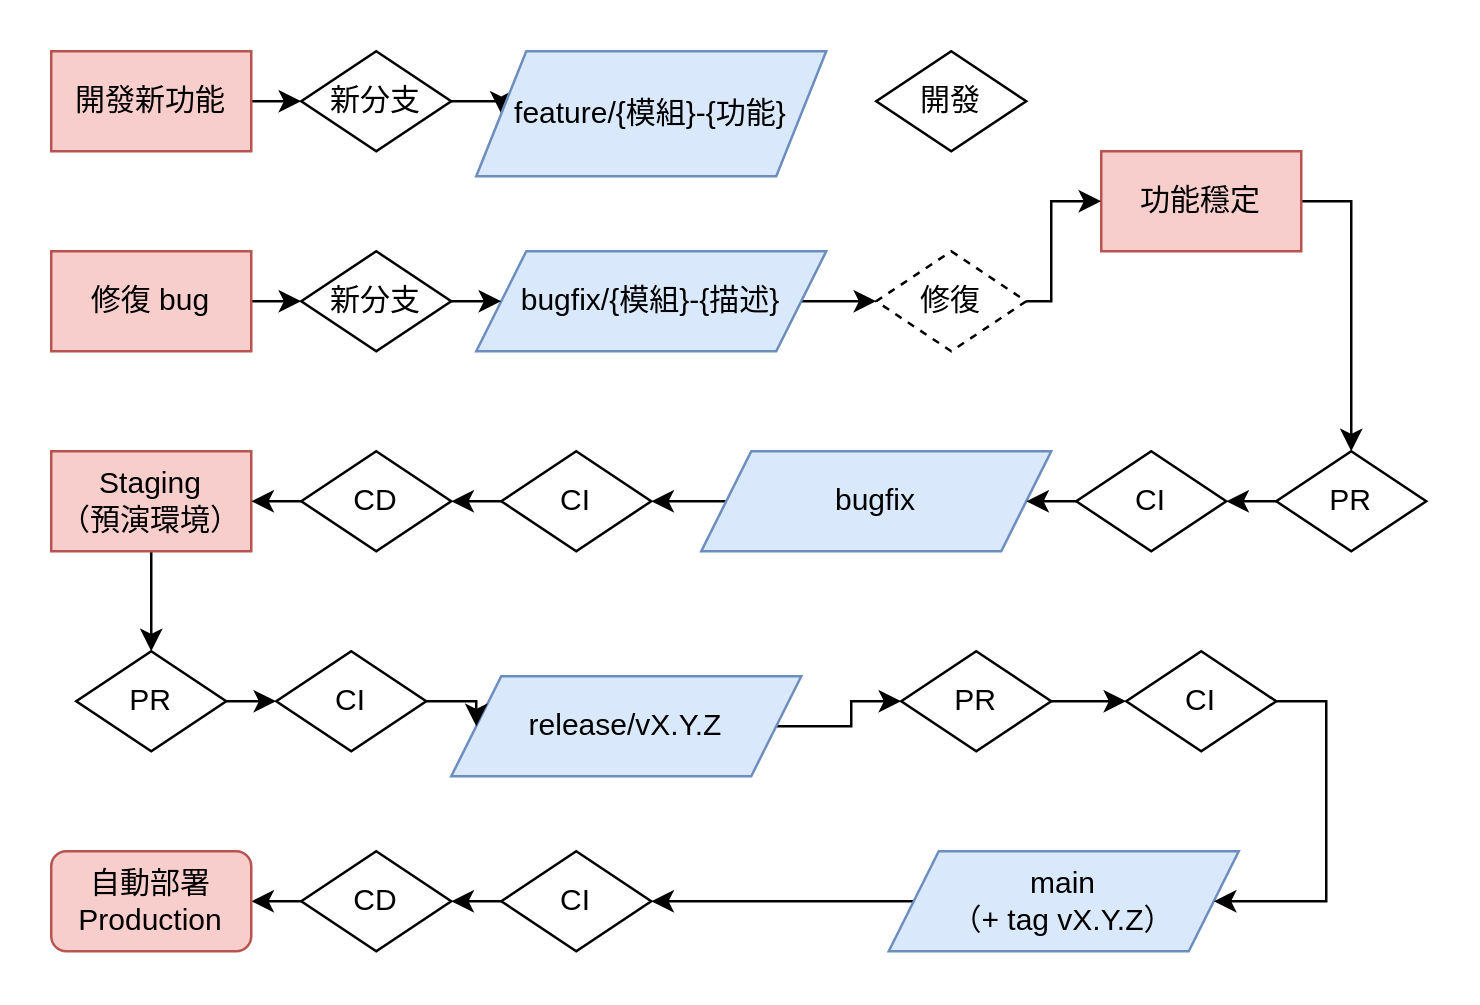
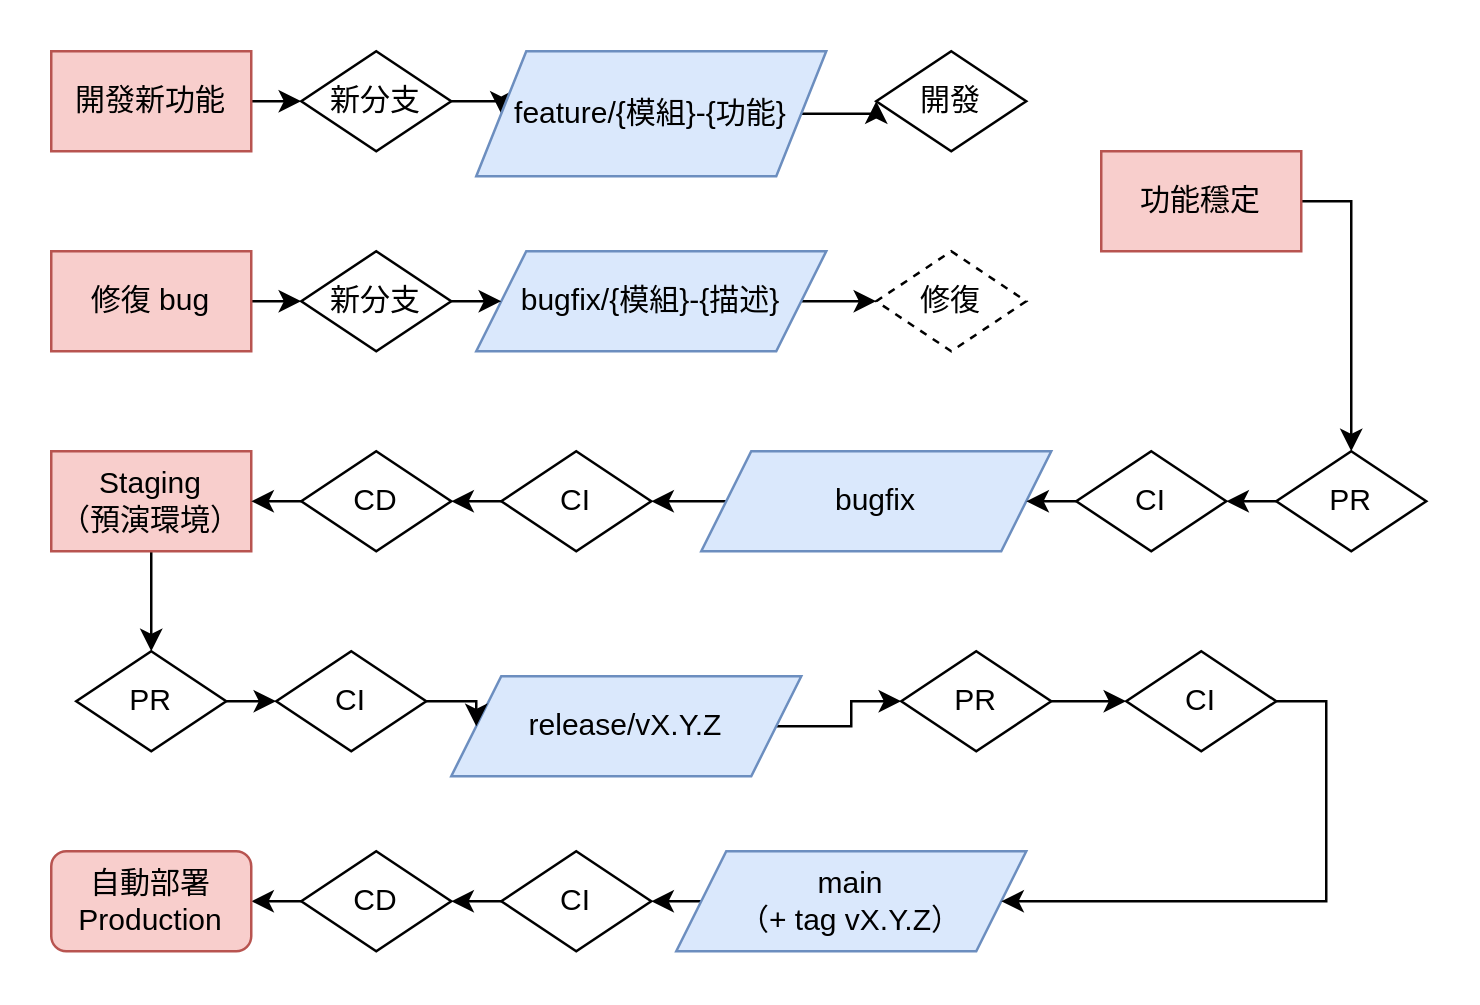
+ <mxCell id="8" style="edgeStyle=orthogonalEdgeStyle;rounded=0;orthogonalLoop=1;jettySize=auto;html=1;exitX=1;exitY=0.5;exitDx=0;exitDy=0;entryX=0;entryY=0.5;entryDx=0;entryDy=0;" parent="1" source="9" target="24" edge="1"><mxGeometry relative="1" as="geometry" /></mxCell>
- <mxCell id="25" style="edgeStyle=orthogonalEdgeStyle;rounded=0;orthogonalLoop=1;jettySize=auto;html=1;exitX=1;exitY=0.5;exitDx=0;exitDy=0;entryX=0;entryY=0.5;entryDx=0;entryDy=0;" parent="1" source="26" target="17" edge="1"><mxGeometry relative="1" as="geometry"><mxPoint x="460" y="100" as="targetPoint" /><Array as="points"><mxPoint x="420" y="120" /><mxPoint x="420" y="80" /></Array></mxGeometry></mxCell>
- <mxCell id="23" value="main&lt;br&gt;（+ tag vX.Y.Z）" style="shape=parallelogram;perimeter=parallelogramPerimeter;whiteSpace=wrap;html=1;fixedSize=1;fillColor=#dae8fc;strokeColor=#6c8ebf;" parent="1" vertex="1"><mxGeometry x="355" y="340" width="140" height="40" as="geometry" /></mxCell>
+ <mxCell id="23" value="main&lt;br&gt;（+ tag vX.Y.Z）" style="shape=parallelogram;perimeter=parallelogramPerimeter;whiteSpace=wrap;html=1;fixedSize=1;fillColor=#dae8fc;strokeColor=#6c8ebf;" parent="1" vertex="1"><mxGeometry x="270" y="340" width="140" height="40" as="geometry" /></mxCell>
